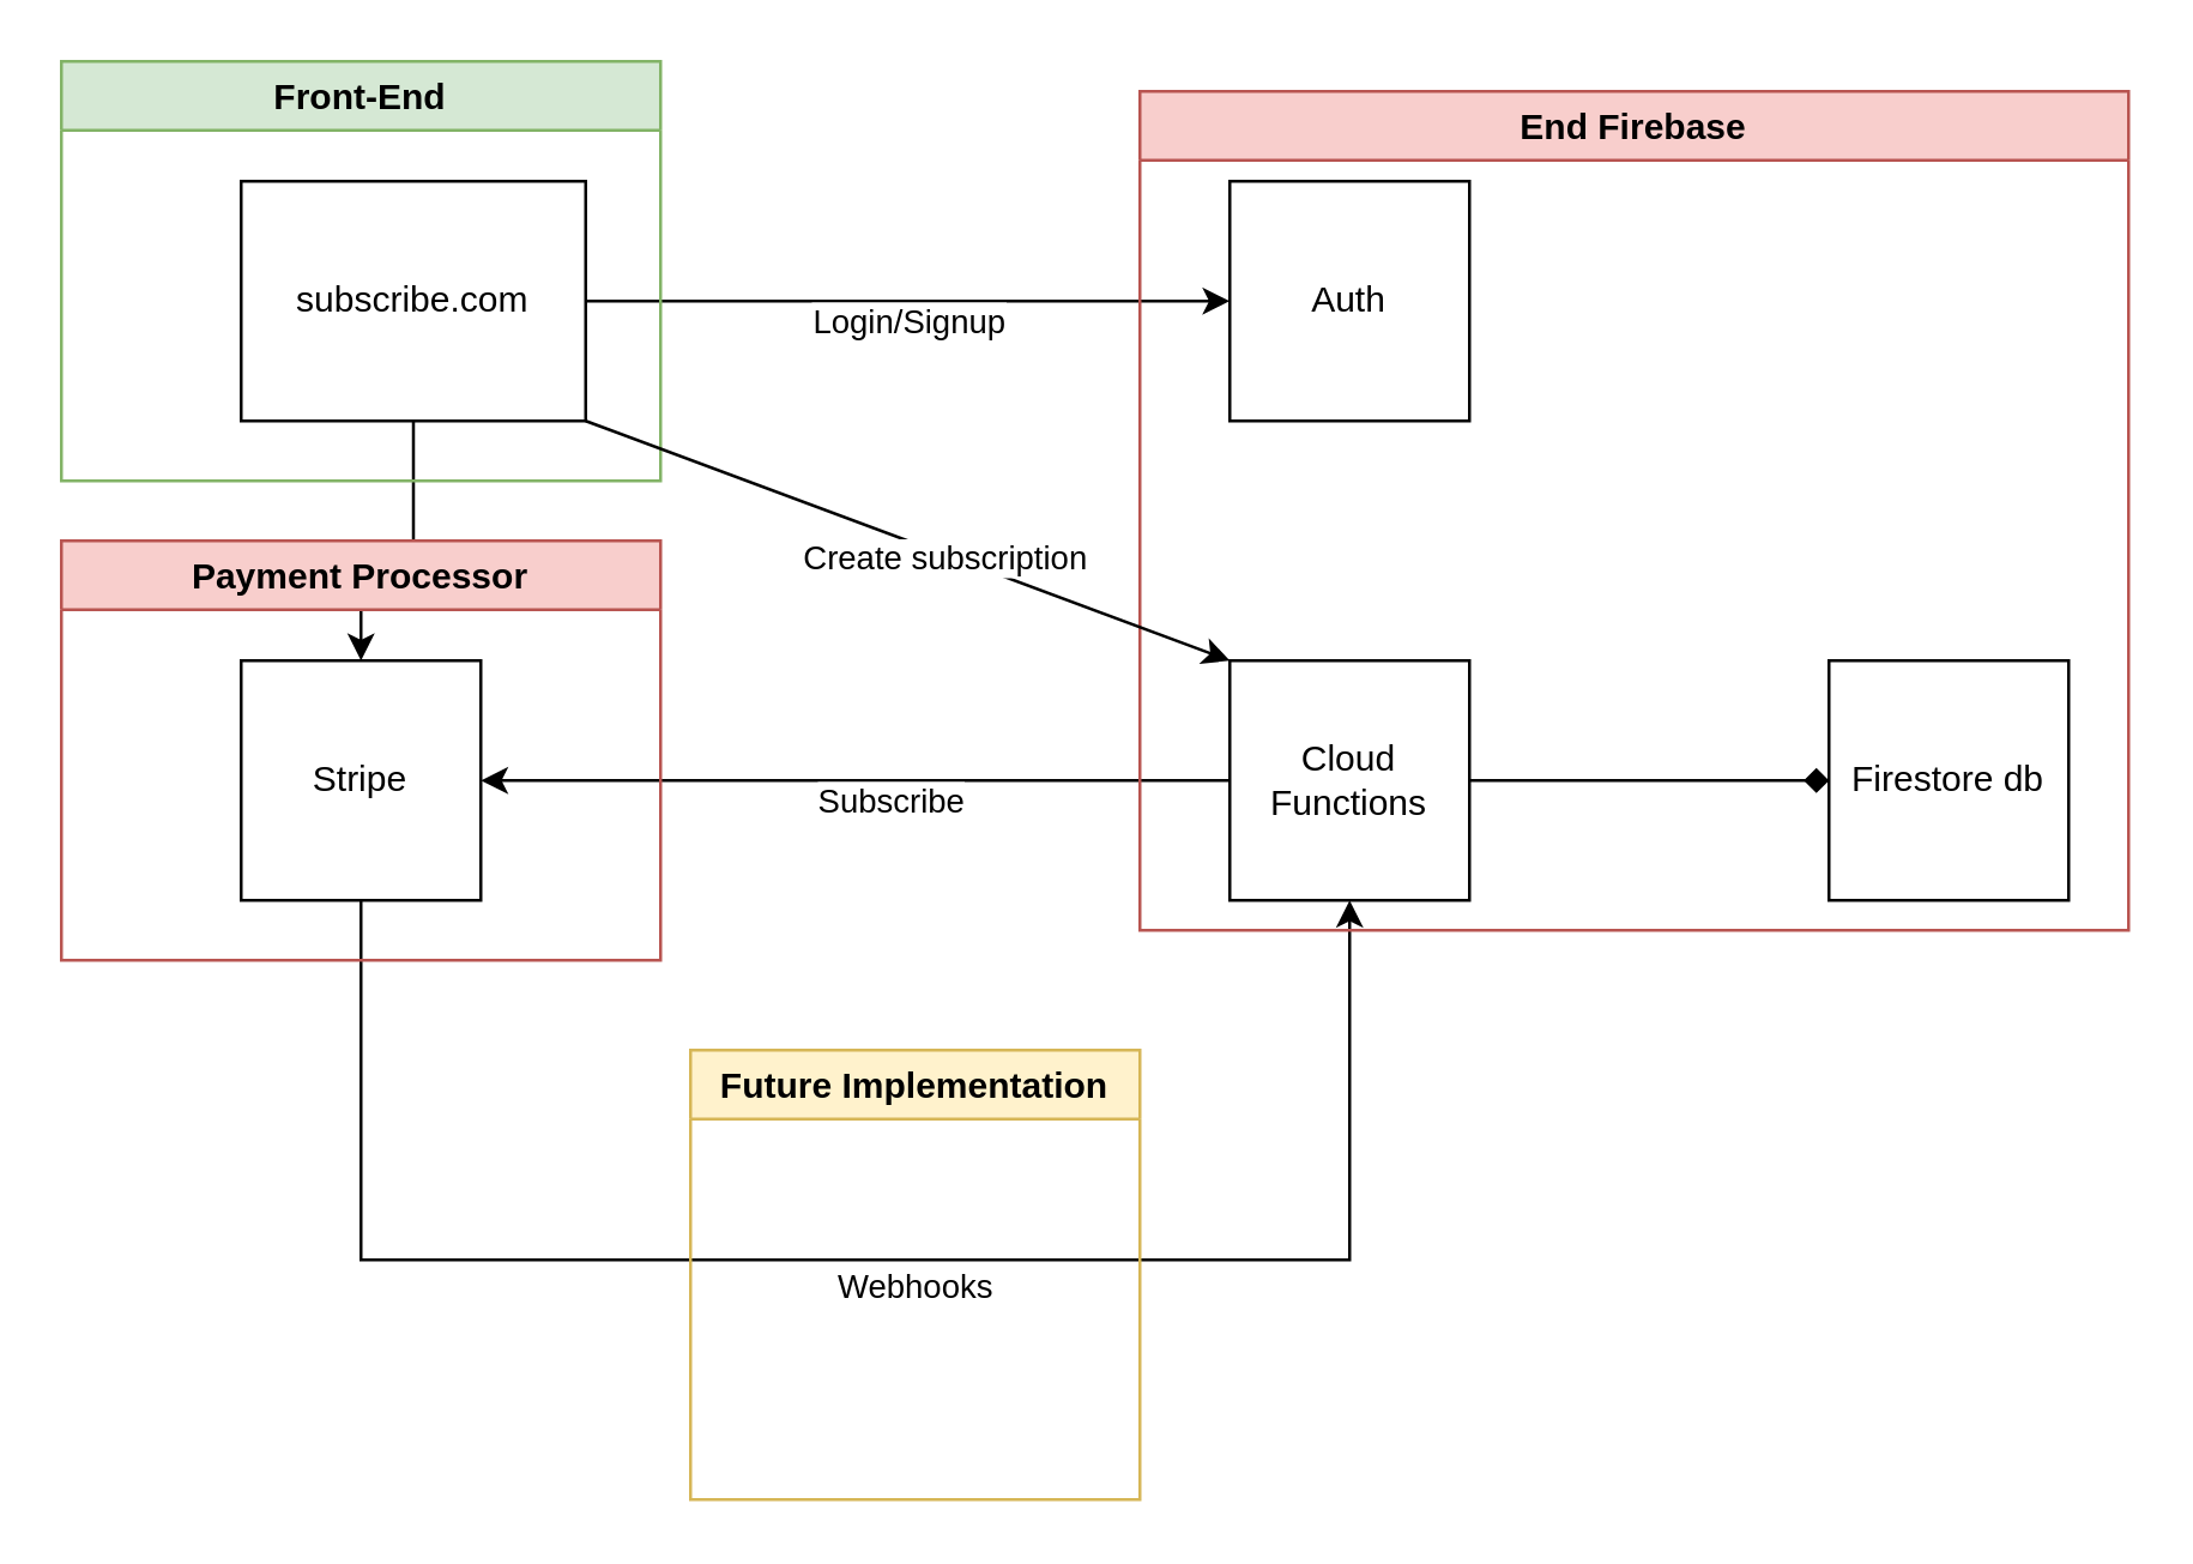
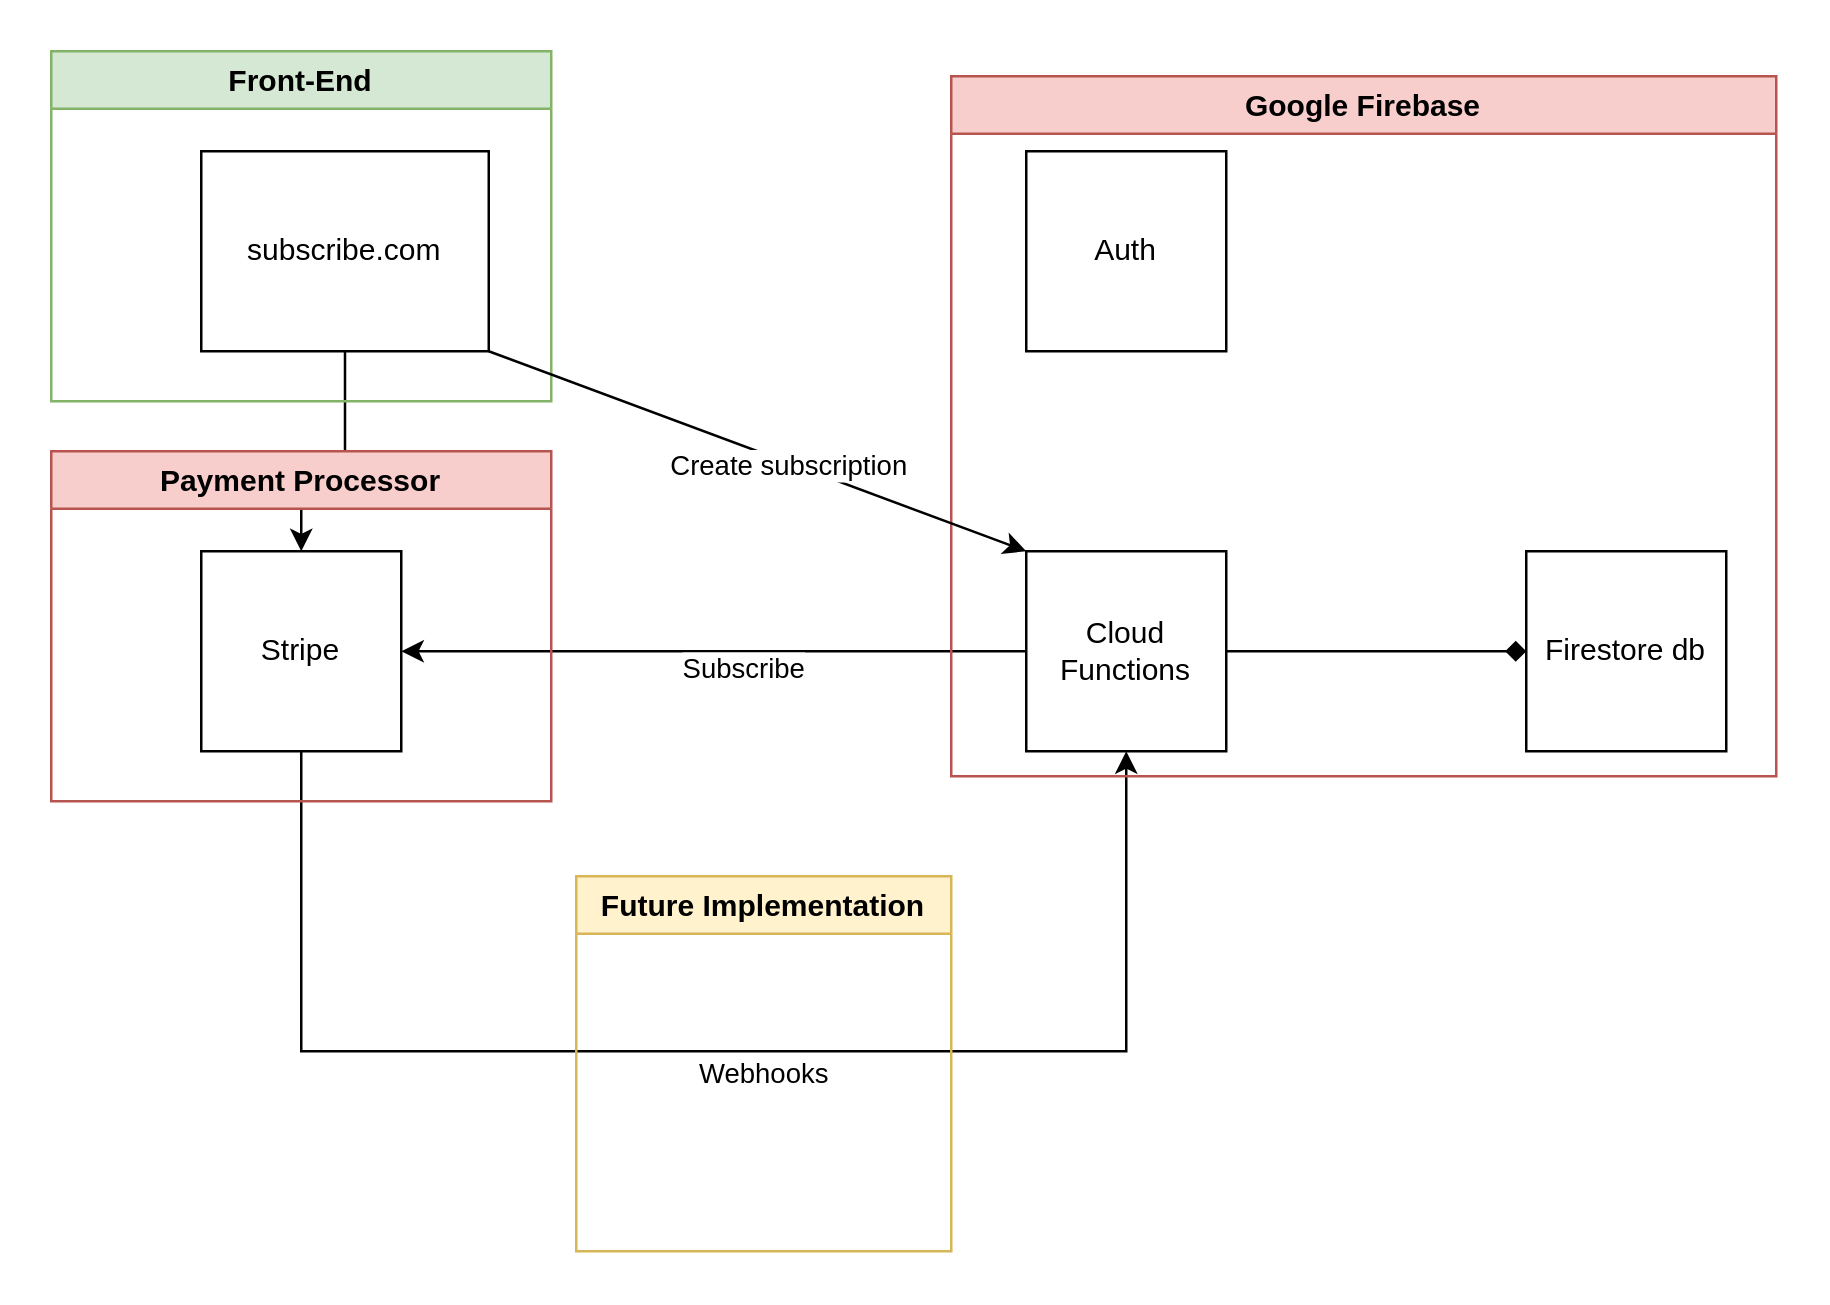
- <mxCell id="15" value="End Firebase" style="swimlane;fillColor=#f8cecc;strokeColor=#b85450;" vertex="1" parent="1"><mxGeometry x="380" y="30" width="330" height="280" as="geometry" /></mxCell>
+ <mxCell id="15" value="Google Firebase" style="swimlane;fillColor=#f8cecc;strokeColor=#b85450;" vertex="1" parent="1"><mxGeometry x="380" y="30" width="330" height="280" as="geometry" /></mxCell>
- <mxCell id="2" value="Login/Signup" style="edgeStyle=orthogonalEdgeStyle;rounded=0;orthogonalLoop=1;jettySize=auto;html=1;entryX=0;entryY=0.5;entryDx=0;entryDy=0;spacingTop=14;" edge="1" parent="1" source="4" target="5"><mxGeometry relative="1" as="geometry"><Array as="points"><mxPoint x="320" y="100" /><mxPoint x="320" y="100" /></Array></mxGeometry></mxCell>
